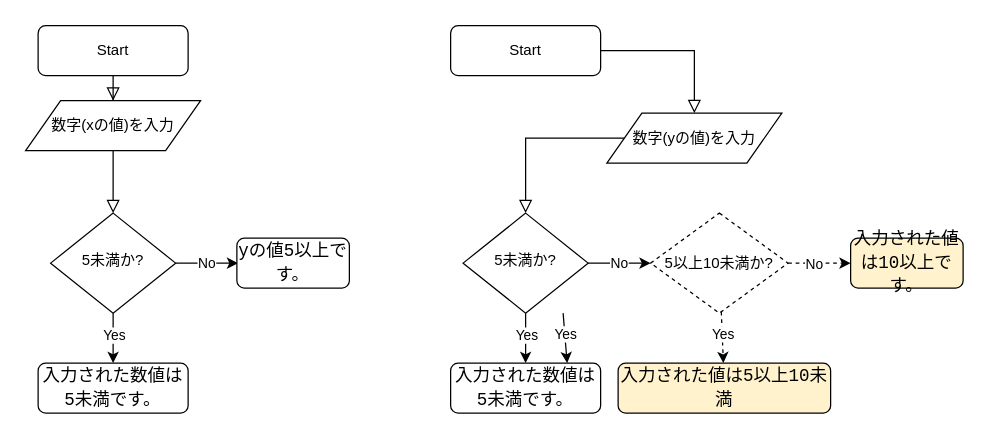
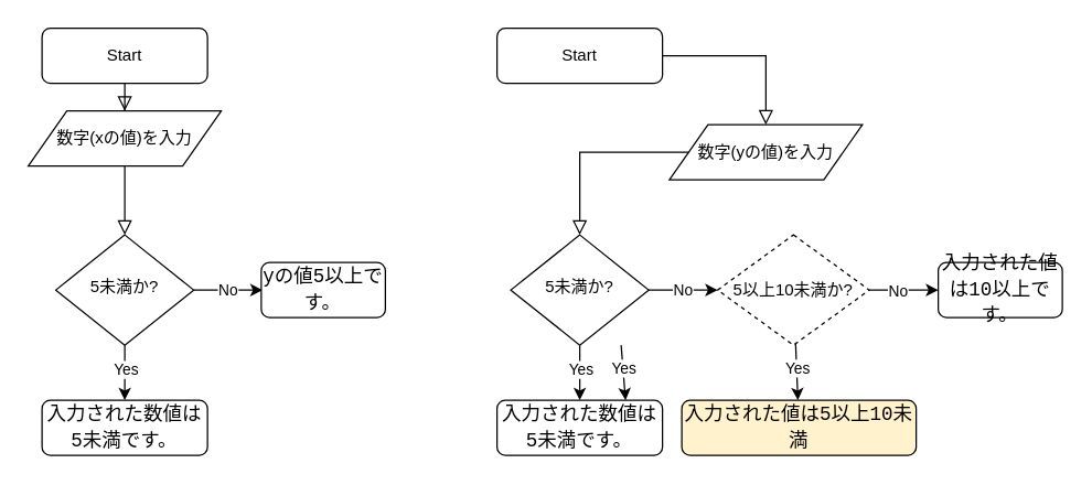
- <mxCell id="18" value="" style="edgeStyle=none;rounded=0;orthogonalLoop=1;jettySize=auto;html=1;dashed=1;" parent="1" source="13" target="17" edge="1"><mxGeometry relative="1" as="geometry"><mxPoint x="630" y="210" as="sourcePoint" /><mxPoint x="710" y="210" as="targetPoint" /></mxGeometry></mxCell>
+ <mxCell id="18" value="" style="edgeStyle=none;rounded=0;orthogonalLoop=1;jettySize=auto;html=1;" parent="1" source="13" target="17" edge="1"><mxGeometry relative="1" as="geometry"><mxPoint x="630" y="210" as="sourcePoint" /><mxPoint x="710" y="210" as="targetPoint" /></mxGeometry></mxCell>
- <mxCell id="17" value="&lt;div style=&quot;font-family: &amp;#34;consolas&amp;#34; , &amp;#34;courier new&amp;#34; , monospace ; font-size: 14px ; line-height: 19px&quot;&gt;&lt;span&gt;入力された値は10以上です。&lt;/span&gt;&lt;/div&gt;" style="rounded=1;whiteSpace=wrap;html=1;fillColor=#fff2cc;" parent="1" vertex="1"><mxGeometry x="680" y="190" width="90" height="40" as="geometry" /></mxCell>
+ <mxCell id="17" value="&lt;div style=&quot;font-family: &amp;#34;consolas&amp;#34; , &amp;#34;courier new&amp;#34; , monospace ; font-size: 14px ; line-height: 19px&quot;&gt;&lt;span&gt;入力された値は10以上です。&lt;/span&gt;&lt;/div&gt;" style="rounded=1;whiteSpace=wrap;html=1;" parent="1" vertex="1"><mxGeometry x="680" y="190" width="90" height="40" as="geometry" /></mxCell>
- <mxCell id="15" value="" style="edgeStyle=none;rounded=0;orthogonalLoop=1;jettySize=auto;html=1;dashed=1;" parent="1" source="13" target="14" edge="1"><mxGeometry relative="1" as="geometry"><mxPoint x="575" y="250" as="sourcePoint" /><mxPoint x="575" y="330" as="targetPoint" /></mxGeometry></mxCell>
+ <mxCell id="15" value="" style="edgeStyle=none;rounded=0;orthogonalLoop=1;jettySize=auto;html=1;" parent="1" source="13" target="14" edge="1"><mxGeometry relative="1" as="geometry"><mxPoint x="575" y="250" as="sourcePoint" /><mxPoint x="575" y="330" as="targetPoint" /></mxGeometry></mxCell>
